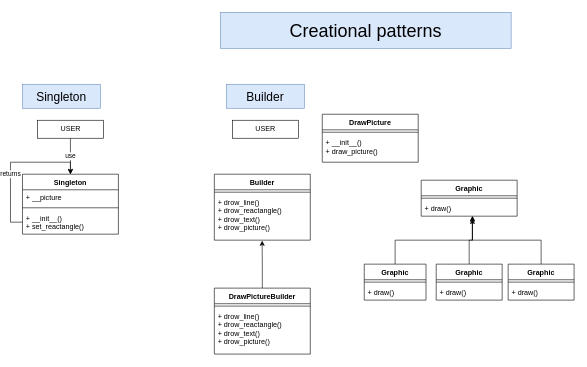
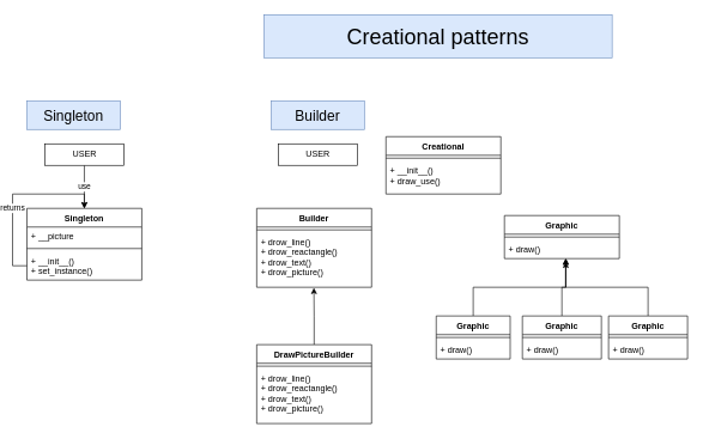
- <mxCell id="19" value="DrawPicture" style="swimlane;fontStyle=1;align=center;verticalAlign=top;childLayout=stackLayout;horizontal=1;startSize=26;horizontalStack=0;resizeParent=1;resizeParentMax=0;resizeLast=0;collapsible=1;marginBottom=0;" vertex="1" parent="1"><mxGeometry x="520" y="190" width="160" height="80" as="geometry" /></mxCell>
+ <mxCell id="19" value="Creational" style="swimlane;fontStyle=1;align=center;verticalAlign=top;childLayout=stackLayout;horizontal=1;startSize=26;horizontalStack=0;resizeParent=1;resizeParentMax=0;resizeLast=0;collapsible=1;marginBottom=0;" vertex="1" parent="1"><mxGeometry x="520" y="190" width="160" height="80" as="geometry" /></mxCell>
- <mxCell id="21" value="+ __init__()&#10;+ draw_picture()" style="text;strokeColor=none;fillColor=none;align=left;verticalAlign=top;spacingLeft=4;spacingRight=4;overflow=hidden;rotatable=0;points=[[0,0.5],[1,0.5]];portConstraint=eastwest;" vertex="1" parent="19"><mxGeometry y="34" width="160" height="46" as="geometry" /></mxCell>
+ <mxCell id="21" value="+ __init__()&#10;+ draw_use()" style="text;strokeColor=none;fillColor=none;align=left;verticalAlign=top;spacingLeft=4;spacingRight=4;overflow=hidden;rotatable=0;points=[[0,0.5],[1,0.5]];portConstraint=eastwest;" vertex="1" parent="19"><mxGeometry y="34" width="160" height="46" as="geometry" /></mxCell>
- <mxCell id="8" value="+ __init__()&#10;+ set_reactangle()" style="text;strokeColor=none;fillColor=none;align=left;verticalAlign=top;spacingLeft=4;spacingRight=4;overflow=hidden;rotatable=0;points=[[0,0.5],[1,0.5]];portConstraint=eastwest;" vertex="1" parent="4"><mxGeometry y="60" width="160" height="40" as="geometry" /></mxCell>
+ <mxCell id="8" value="+ __init__()&#10;+ set_instance()" style="text;strokeColor=none;fillColor=none;align=left;verticalAlign=top;spacingLeft=4;spacingRight=4;overflow=hidden;rotatable=0;points=[[0,0.5],[1,0.5]];portConstraint=eastwest;" vertex="1" parent="4"><mxGeometry y="60" width="160" height="40" as="geometry" /></mxCell>
